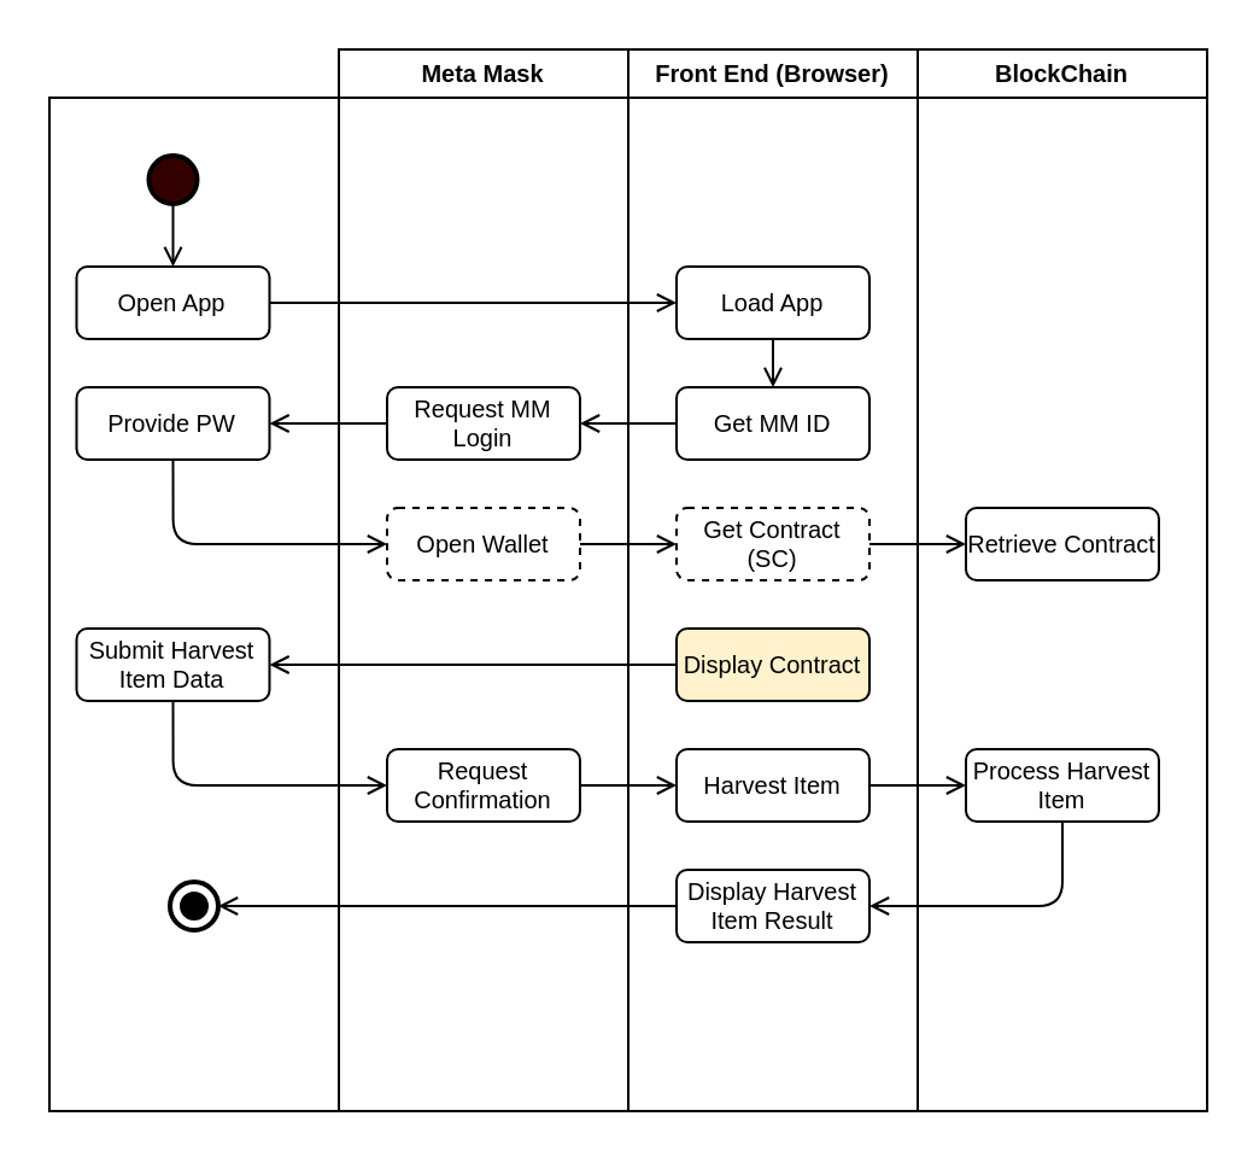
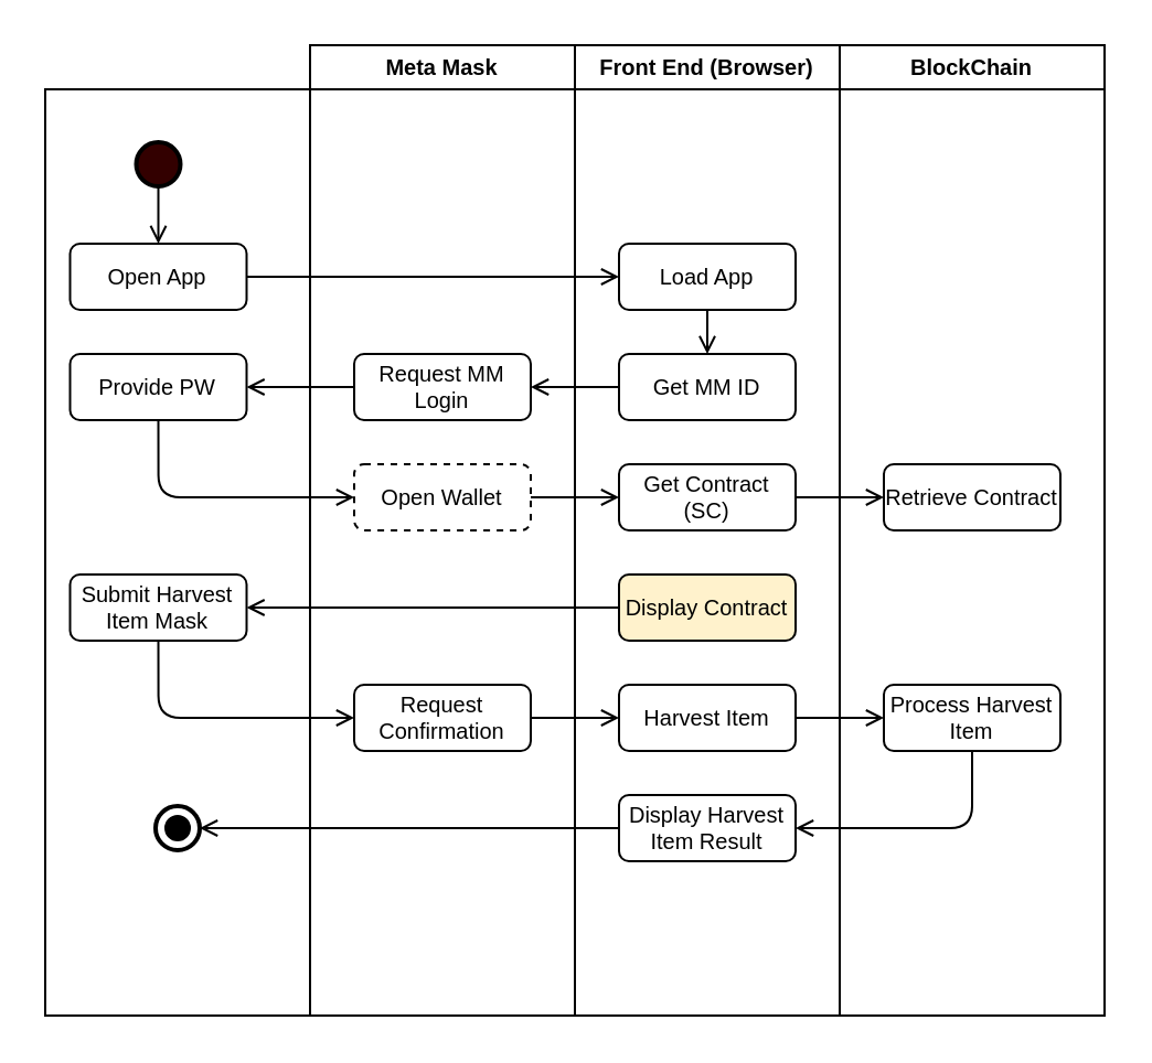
- <mxCell id="23" value="Get Contract (SC)" style="rounded=1;whiteSpace=wrap;html=1;fontSize=10;dashed=1;" vertex="1" parent="1"><mxGeometry x="280" y="210" width="80" height="30" as="geometry" /></mxCell>
+ <mxCell id="23" value="Get Contract (SC)" style="rounded=1;whiteSpace=wrap;html=1;fontSize=10;" vertex="1" parent="1"><mxGeometry x="280" y="210" width="80" height="30" as="geometry" /></mxCell>
- <mxCell id="27" value="Submit Harvest Item Data" style="rounded=1;whiteSpace=wrap;html=1;fontSize=10;" vertex="1" parent="1"><mxGeometry x="31.25" y="260" width="80" height="30" as="geometry" /></mxCell>
+ <mxCell id="27" value="Submit Harvest Item Mask" style="rounded=1;whiteSpace=wrap;html=1;fontSize=10;" vertex="1" parent="1"><mxGeometry x="31.25" y="260" width="80" height="30" as="geometry" /></mxCell>
